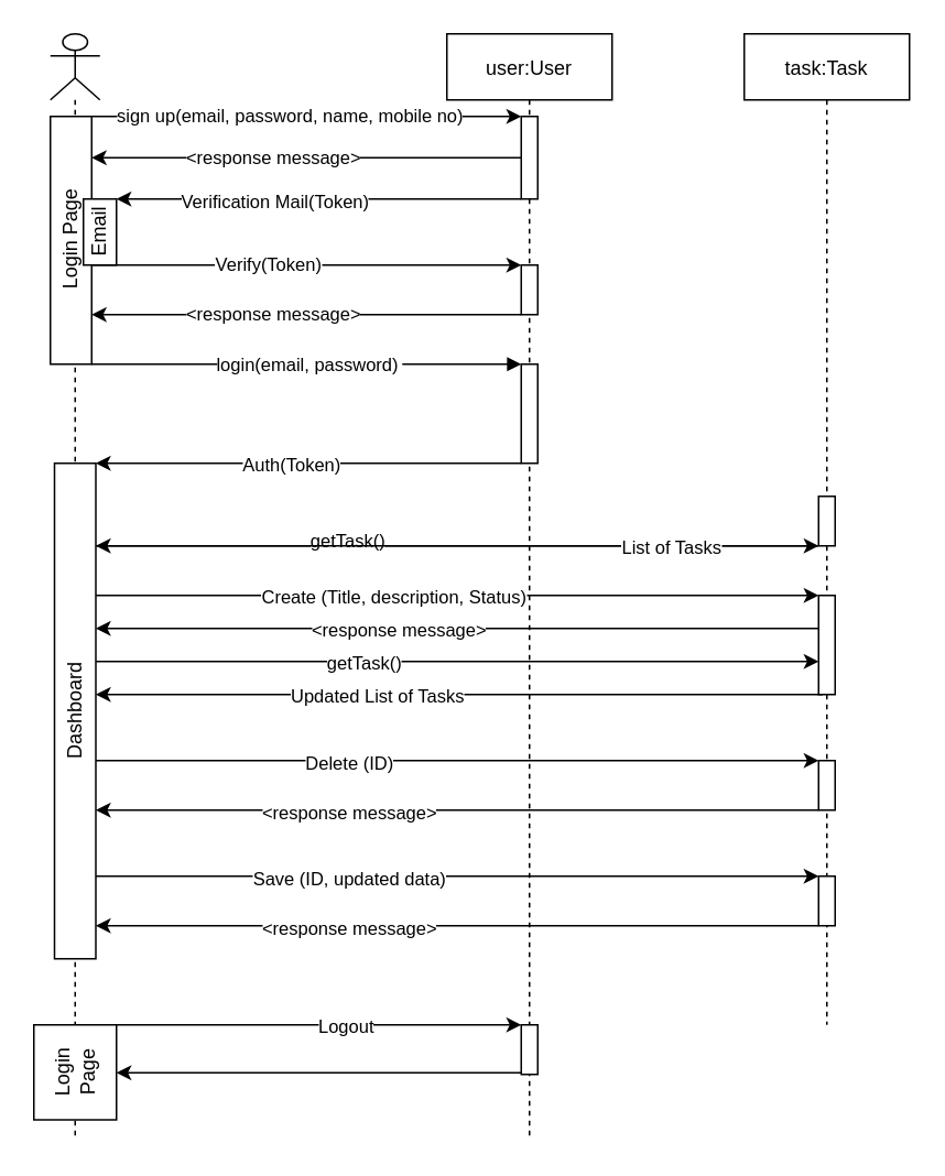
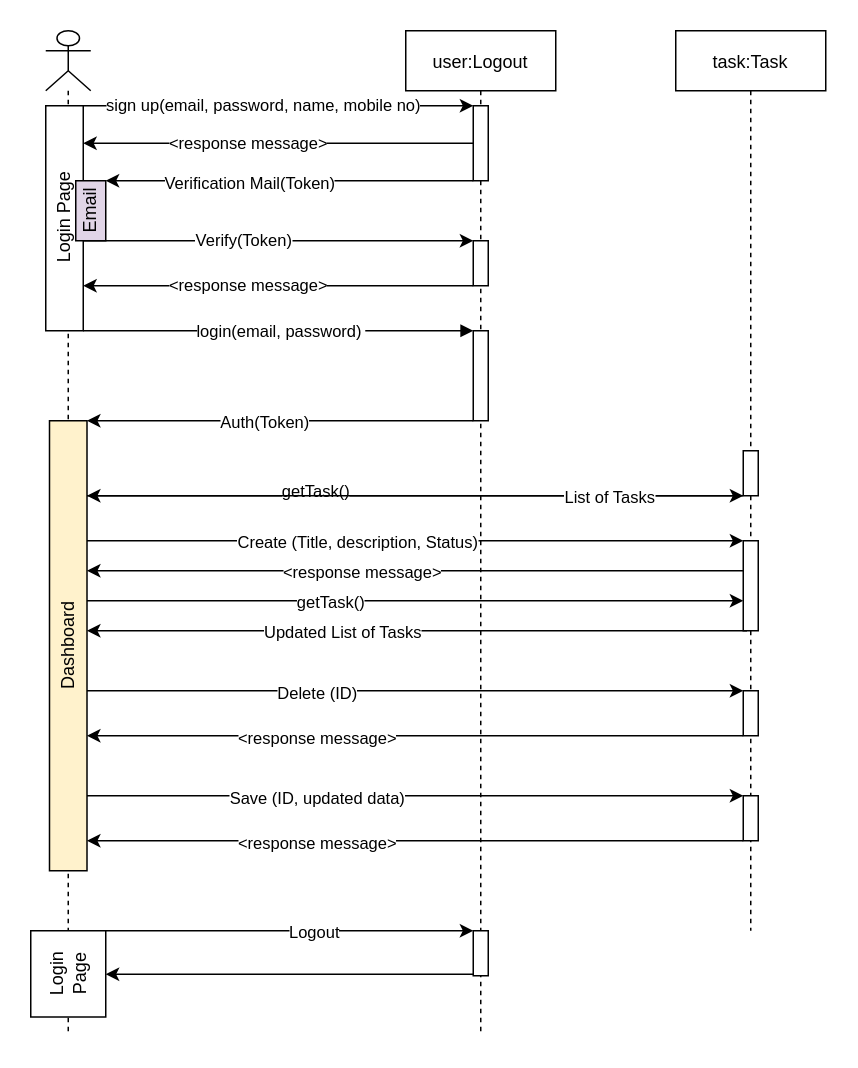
- <mxCell id="2" value="user:User" style="shape=umlLifeline;perimeter=lifelinePerimeter;container=1;collapsible=0;recursiveResize=0;rounded=0;shadow=0;strokeWidth=1;" parent="1" vertex="1"><mxGeometry x="270" width="100" height="670" as="geometry" y="20" /></mxCell>
+ <mxCell id="2" value="user:Logout" style="shape=umlLifeline;perimeter=lifelinePerimeter;container=1;collapsible=0;recursiveResize=0;rounded=0;shadow=0;strokeWidth=1;" parent="1" vertex="1"><mxGeometry x="270" width="100" height="670" as="geometry" y="20" /></mxCell>
- <mxCell id="31" value="Email" style="points=[];perimeter=orthogonalPerimeter;rounded=0;shadow=0;strokeWidth=1;whiteSpace=wrap;verticalAlign=middle;horizontal=0;" vertex="1" parent="1"><mxGeometry x="50" y="120" width="20" height="40" as="geometry" /></mxCell>
+ <mxCell id="31" value="Email" style="points=[];perimeter=orthogonalPerimeter;rounded=0;shadow=0;strokeWidth=1;whiteSpace=wrap;verticalAlign=middle;horizontal=0;fillColor=#e1d5e7;" vertex="1" parent="1"><mxGeometry x="50" y="120" width="20" height="40" as="geometry" /></mxCell>
- <mxCell id="15" value="Dashboard" style="points=[];perimeter=orthogonalPerimeter;rounded=0;shadow=0;strokeWidth=1;whiteSpace=wrap;verticalAlign=middle;horizontal=0;" vertex="1" parent="14"><mxGeometry x="2.5" y="260" width="25" height="300" as="geometry" /></mxCell>
+ <mxCell id="15" value="Dashboard" style="points=[];perimeter=orthogonalPerimeter;rounded=0;shadow=0;strokeWidth=1;whiteSpace=wrap;verticalAlign=middle;horizontal=0;fillColor=#fff2cc;" vertex="1" parent="14"><mxGeometry x="2.5" y="260" width="25" height="300" as="geometry" /></mxCell>
